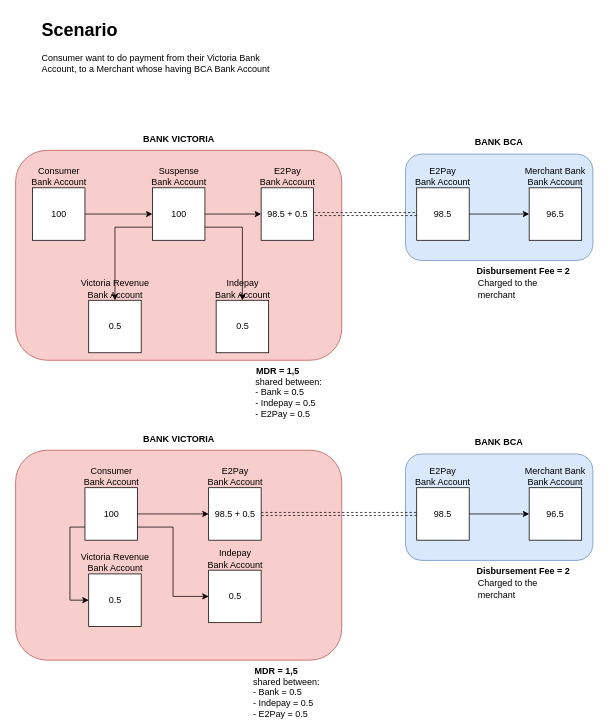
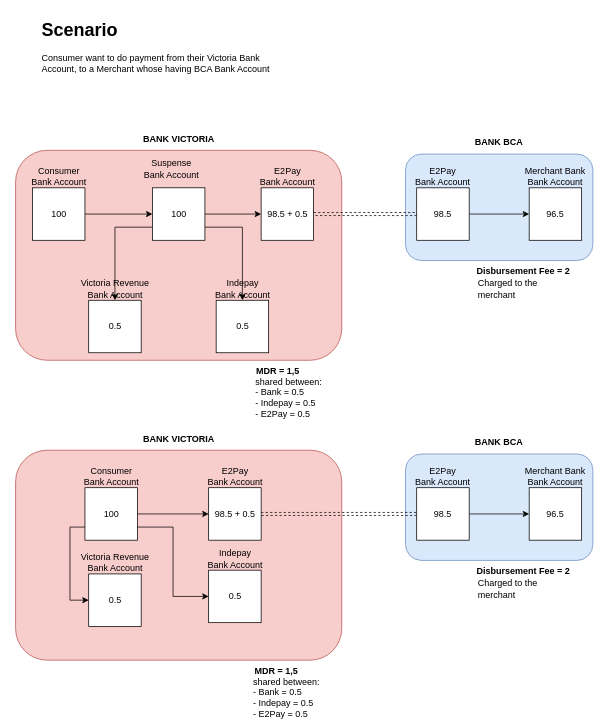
- <mxCell id="11" value="Suspense&lt;br&gt;Bank Account" style="text;html=1;strokeColor=none;fillColor=none;align=center;verticalAlign=middle;whiteSpace=wrap;rounded=0;" vertex="1" parent="1"><mxGeometry x="197.5" y="220" width="80" height="30" as="geometry" /></mxCell>
+ <mxCell id="11" value="Suspense&lt;br&gt;Bank Account" style="text;html=1;strokeColor=none;fillColor=none;align=center;verticalAlign=middle;whiteSpace=wrap;rounded=0;" vertex="1" parent="1"><mxGeometry x="187.5" y="210" width="80" height="30" as="geometry" /></mxCell>
